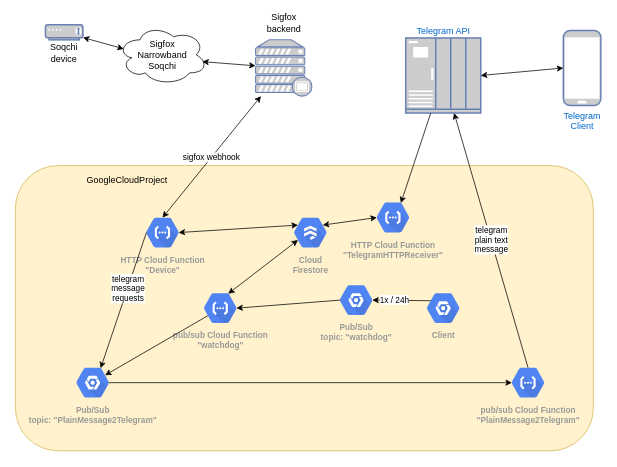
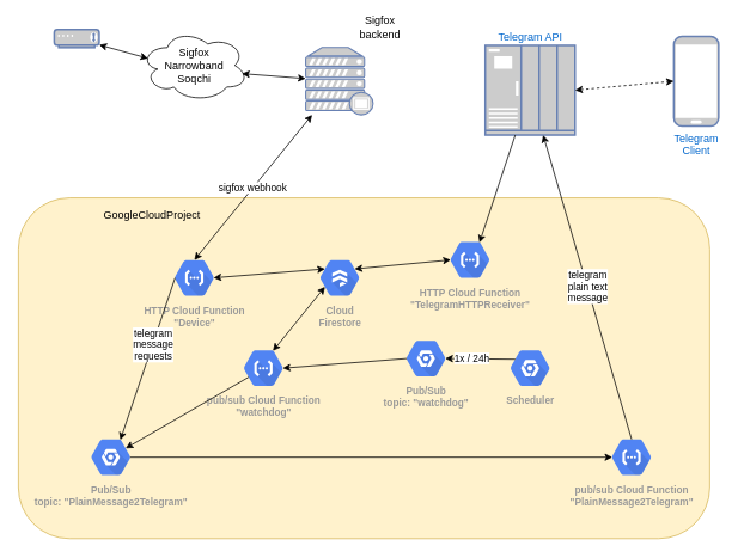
- <mxCell id="9" value="Sigfox&lt;br&gt;backend" style="text;html=1;strokeColor=none;fillColor=none;align=center;verticalAlign=middle;whiteSpace=wrap;rounded=0;" vertex="1" parent="1"><mxGeometry x="357.5" y="20" width="40" height="20" as="geometry" /></mxCell>
+ <mxCell id="9" value="Sigfox&lt;br&gt;backend" style="text;html=1;strokeColor=none;fillColor=none;align=center;verticalAlign=middle;whiteSpace=wrap;rounded=0;" vertex="1" parent="1"><mxGeometry x="402.5" y="20" width="40" height="20" as="geometry" /></mxCell>
- <mxCell id="8" value="Soqchi device" style="text;html=1;strokeColor=none;fillColor=none;align=center;verticalAlign=middle;whiteSpace=wrap;rounded=0;" vertex="1" parent="1"><mxGeometry x="65" y="60" width="40" height="20" as="geometry" /></mxCell>
- <mxCell id="34" value="" style="endArrow=classic;startArrow=classic;html=1;exitX=1;exitY=0.5;exitDx=0;exitDy=0;exitPerimeter=0;entryX=0;entryY=0.5;entryDx=0;entryDy=0;entryPerimeter=0;" edge="1" parent="1" source="20" target="33"><mxGeometry width="50" height="50" relative="1" as="geometry"><mxPoint x="700" y="120" as="sourcePoint" /><mxPoint x="750" y="70" as="targetPoint" /></mxGeometry></mxCell>
+ <mxCell id="34" value="" style="endArrow=classic;startArrow=classic;html=1;exitX=1;exitY=0.5;exitDx=0;exitDy=0;exitPerimeter=0;entryX=0;entryY=0.5;entryDx=0;entryDy=0;entryPerimeter=0;dashed=1;" edge="1" parent="1" source="20" target="33"><mxGeometry width="50" height="50" relative="1" as="geometry"><mxPoint x="700" y="120" as="sourcePoint" /><mxPoint x="750" y="70" as="targetPoint" /></mxGeometry></mxCell>
- <mxCell id="11" value="Cloud&#10;Firestore" style="html=1;fillColor=#5184F3;strokeColor=none;verticalAlign=top;labelPosition=center;verticalLabelPosition=bottom;align=center;spacingTop=-6;fontSize=11;fontStyle=1;fontColor=#999999;shape=mxgraph.gcp2.hexIcon;prIcon=cloud_firestore" vertex="1" parent="1"><mxGeometry x="380" y="280" width="66" height="58.5" as="geometry" /></mxCell>
+ <mxCell id="11" value="Cloud&#10;Firestore" style="html=1;fillColor=#5184F3;strokeColor=none;verticalAlign=top;labelPosition=center;verticalLabelPosition=bottom;align=center;spacingTop=-6;fontSize=11;fontStyle=1;fontColor=#999999;shape=mxgraph.gcp2.hexIcon;prIcon=cloud_firestore" vertex="1" parent="1"><mxGeometry x="345" y="280" width="66" height="58.5" as="geometry" /></mxCell>
- <mxCell id="27" value="Client" style="html=1;fillColor=#5184F3;strokeColor=none;verticalAlign=top;labelPosition=center;verticalLabelPosition=bottom;align=center;spacingTop=-6;fontSize=11;fontStyle=1;fontColor=#999999;shape=mxgraph.gcp2.hexIcon;prIcon=placeholder" vertex="1" parent="1"><mxGeometry x="557" y="380.75" width="66" height="58.5" as="geometry" /></mxCell>
+ <mxCell id="27" value="Scheduler" style="html=1;fillColor=#5184F3;strokeColor=none;verticalAlign=top;labelPosition=center;verticalLabelPosition=bottom;align=center;spacingTop=-6;fontSize=11;fontStyle=1;fontColor=#999999;shape=mxgraph.gcp2.hexIcon;prIcon=placeholder" vertex="1" parent="1"><mxGeometry x="557" y="380.75" width="66" height="58.5" as="geometry" /></mxCell>
